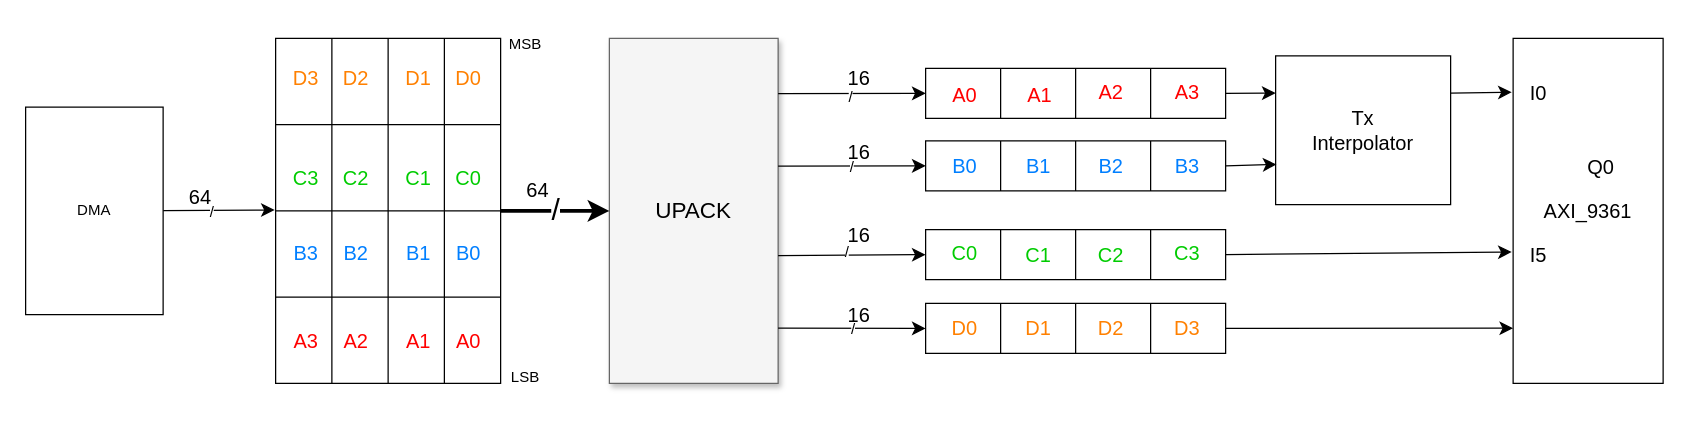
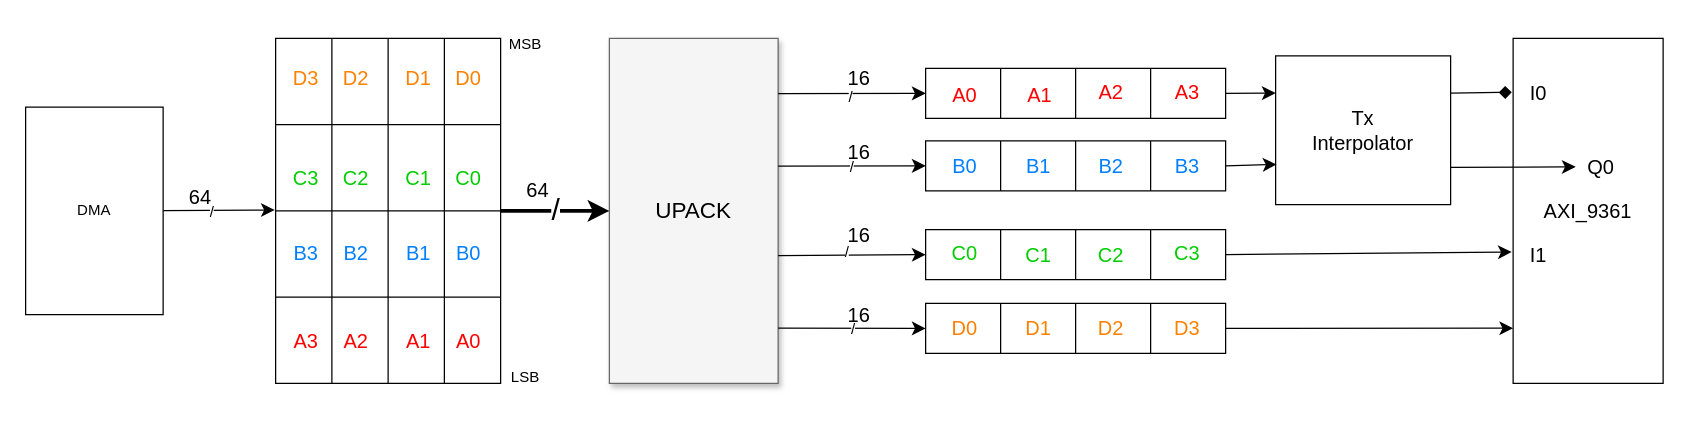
- <mxCell id="110" value="" style="endArrow=classic;html=1;rounded=0;fontSize=12;startSize=8;endSize=8;curved=1;entryX=-0.028;entryY=0.488;entryDx=0;entryDy=0;entryPerimeter=0;exitX=1;exitY=0.25;exitDx=0;exitDy=0;" edge="1" parent="1" source="106" target="103"><mxGeometry width="50" height="50" relative="1" as="geometry"><mxPoint x="1000" y="176" as="sourcePoint" /><mxPoint x="1050" y="126" as="targetPoint" /></mxGeometry></mxCell>
+ <mxCell id="110" value="" style="endArrow=diamond;html=1;rounded=0;fontSize=12;startSize=8;endSize=8;curved=1;entryX=-0.028;entryY=0.488;entryDx=0;entryDy=0;entryPerimeter=0;exitX=1;exitY=0.25;exitDx=0;exitDy=0;" edge="1" parent="1" source="106" target="103"><mxGeometry width="50" height="50" relative="1" as="geometry"><mxPoint x="1000" y="176" as="sourcePoint" /><mxPoint x="1050" y="126" as="targetPoint" /></mxGeometry></mxCell>
+ <mxCell id="111" value="" style="endArrow=classic;html=1;rounded=0;fontSize=12;startSize=8;endSize=8;curved=1;entryX=0;entryY=0.509;entryDx=0;entryDy=0;entryPerimeter=0;exitX=1;exitY=0.75;exitDx=0;exitDy=0;" edge="1" parent="1" source="106" target="104"><mxGeometry width="50" height="50" relative="1" as="geometry"><mxPoint x="1000" y="176" as="sourcePoint" /><mxPoint x="1050" y="126" as="targetPoint" /></mxGeometry></mxCell>
- <mxCell id="105" value="&lt;font color=&quot;#000000&quot;&gt;I5&lt;/font&gt;" style="text;html=1;align=center;verticalAlign=middle;resizable=0;points=[];autosize=1;strokeColor=none;fillColor=none;fontSize=16;fontColor=#FF0000;" vertex="1" parent="1"><mxGeometry x="1210" y="187.5" width="40" height="30" as="geometry" /></mxCell>
+ <mxCell id="105" value="&lt;font color=&quot;#000000&quot;&gt;I1&lt;/font&gt;" style="text;html=1;align=center;verticalAlign=middle;resizable=0;points=[];autosize=1;strokeColor=none;fillColor=none;fontSize=16;fontColor=#FF0000;" vertex="1" parent="1"><mxGeometry x="1210" y="187.5" width="40" height="30" as="geometry" /></mxCell>
